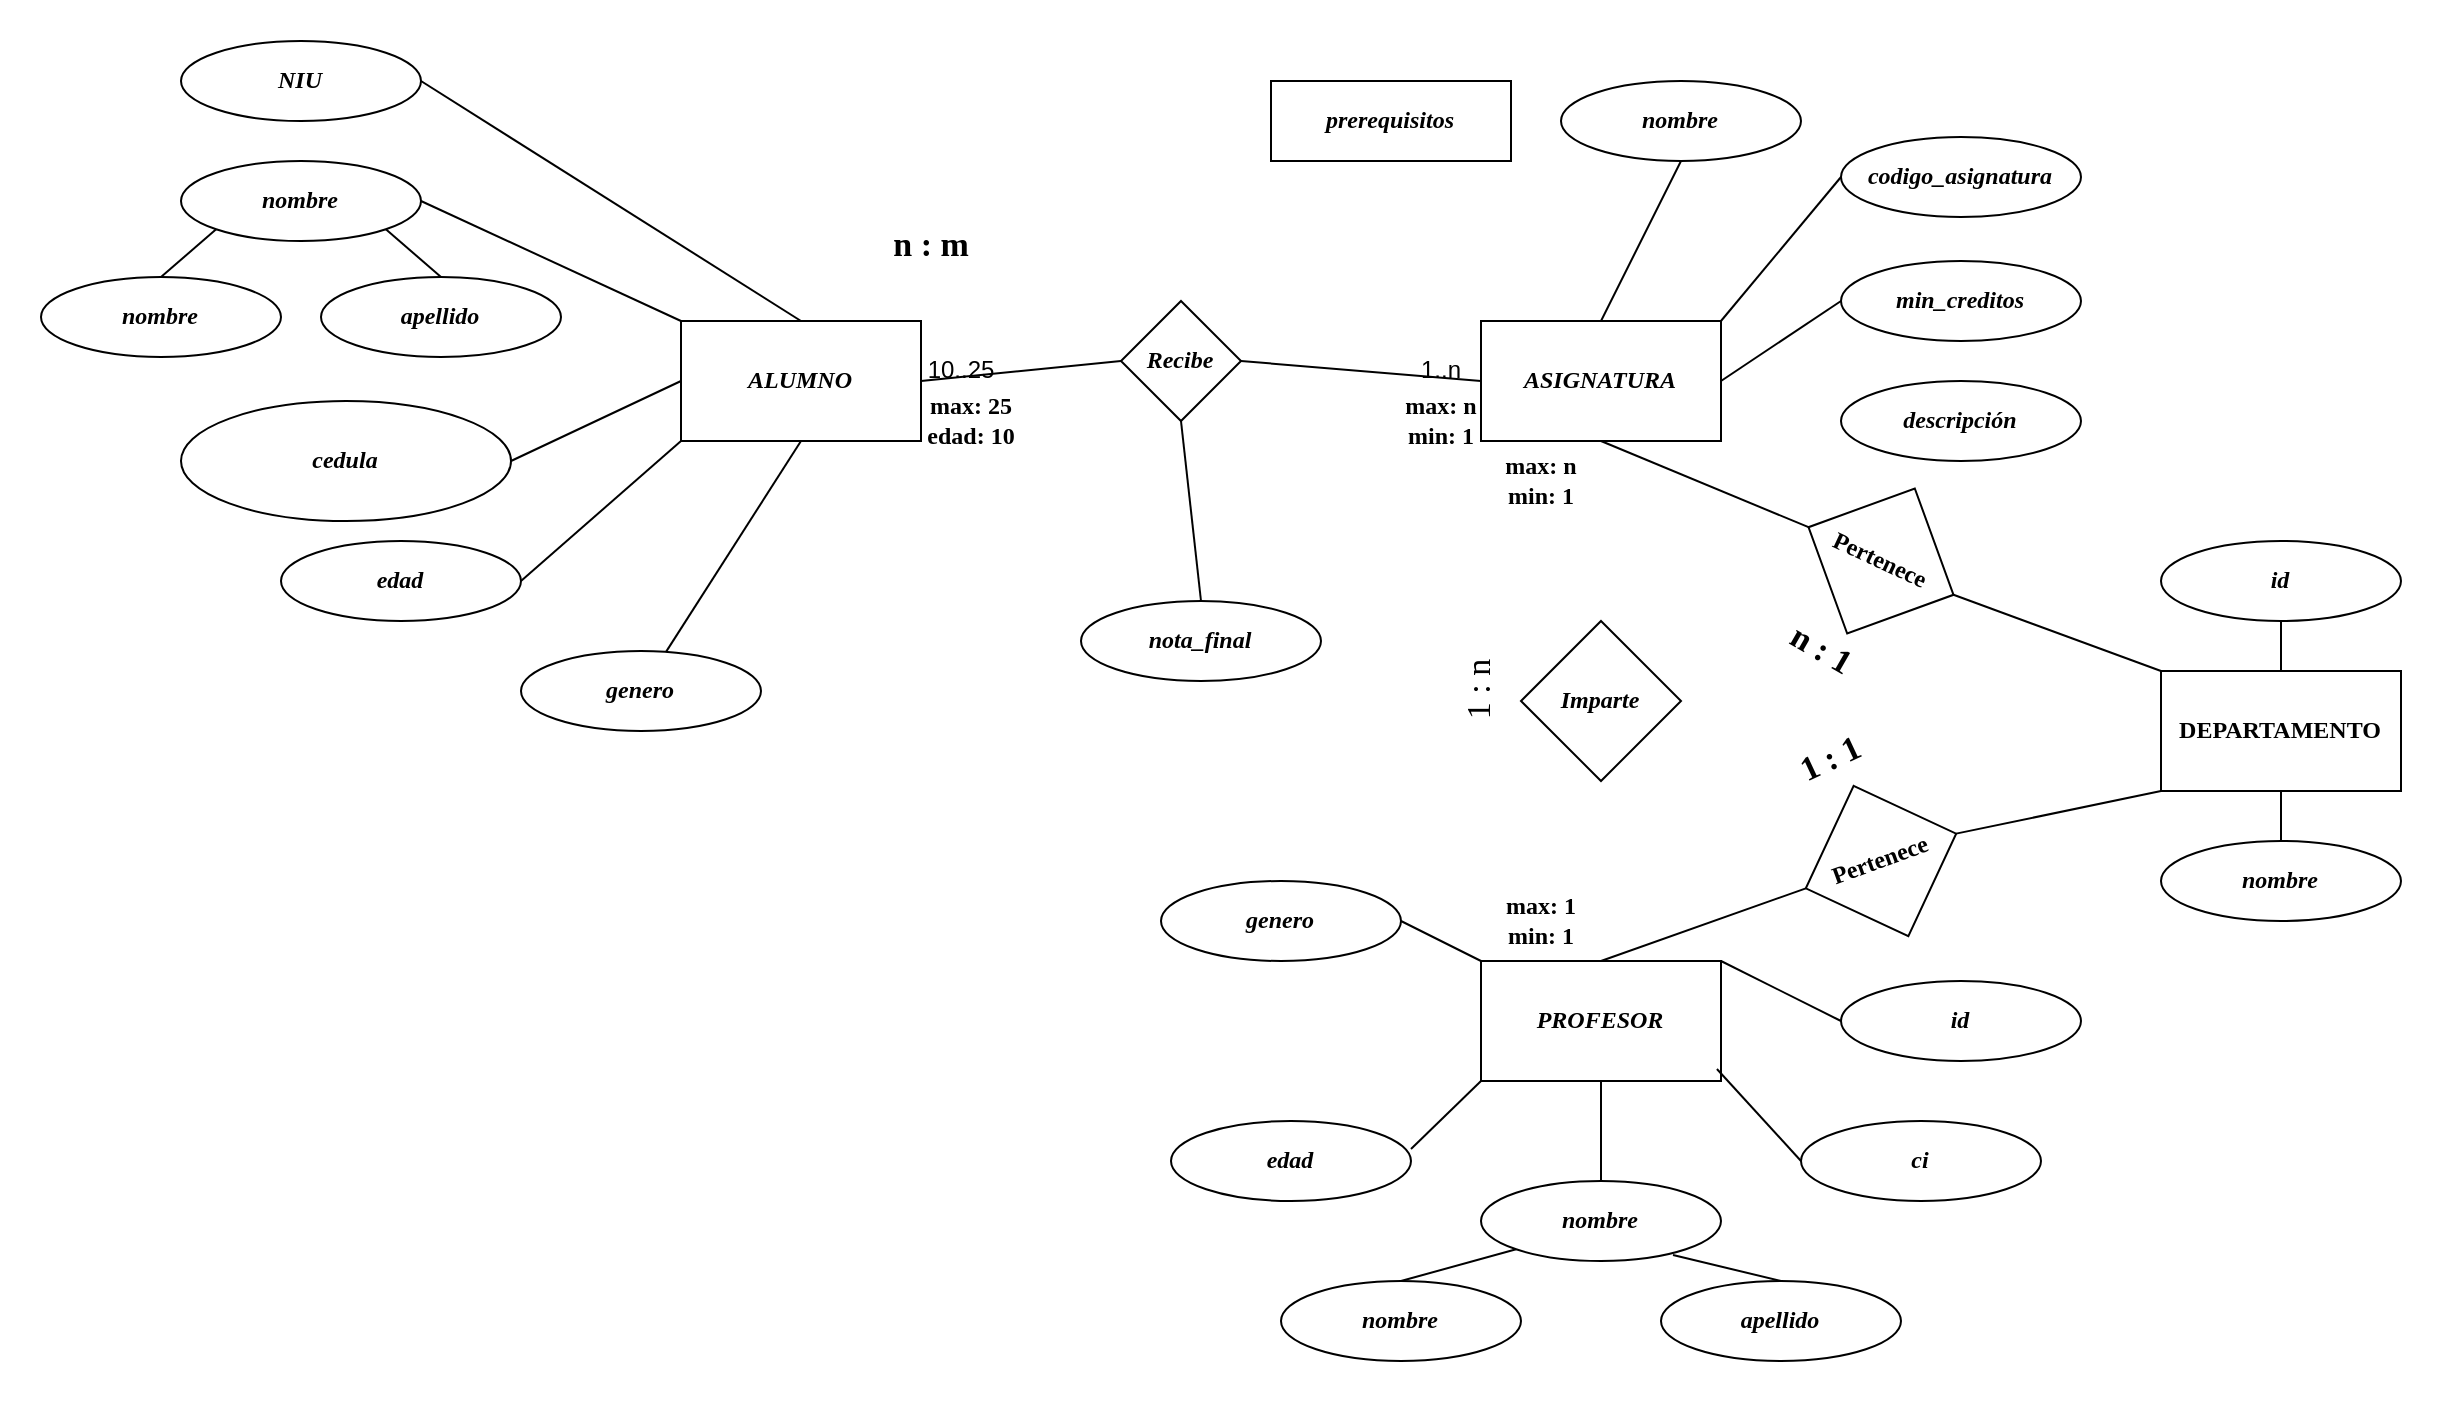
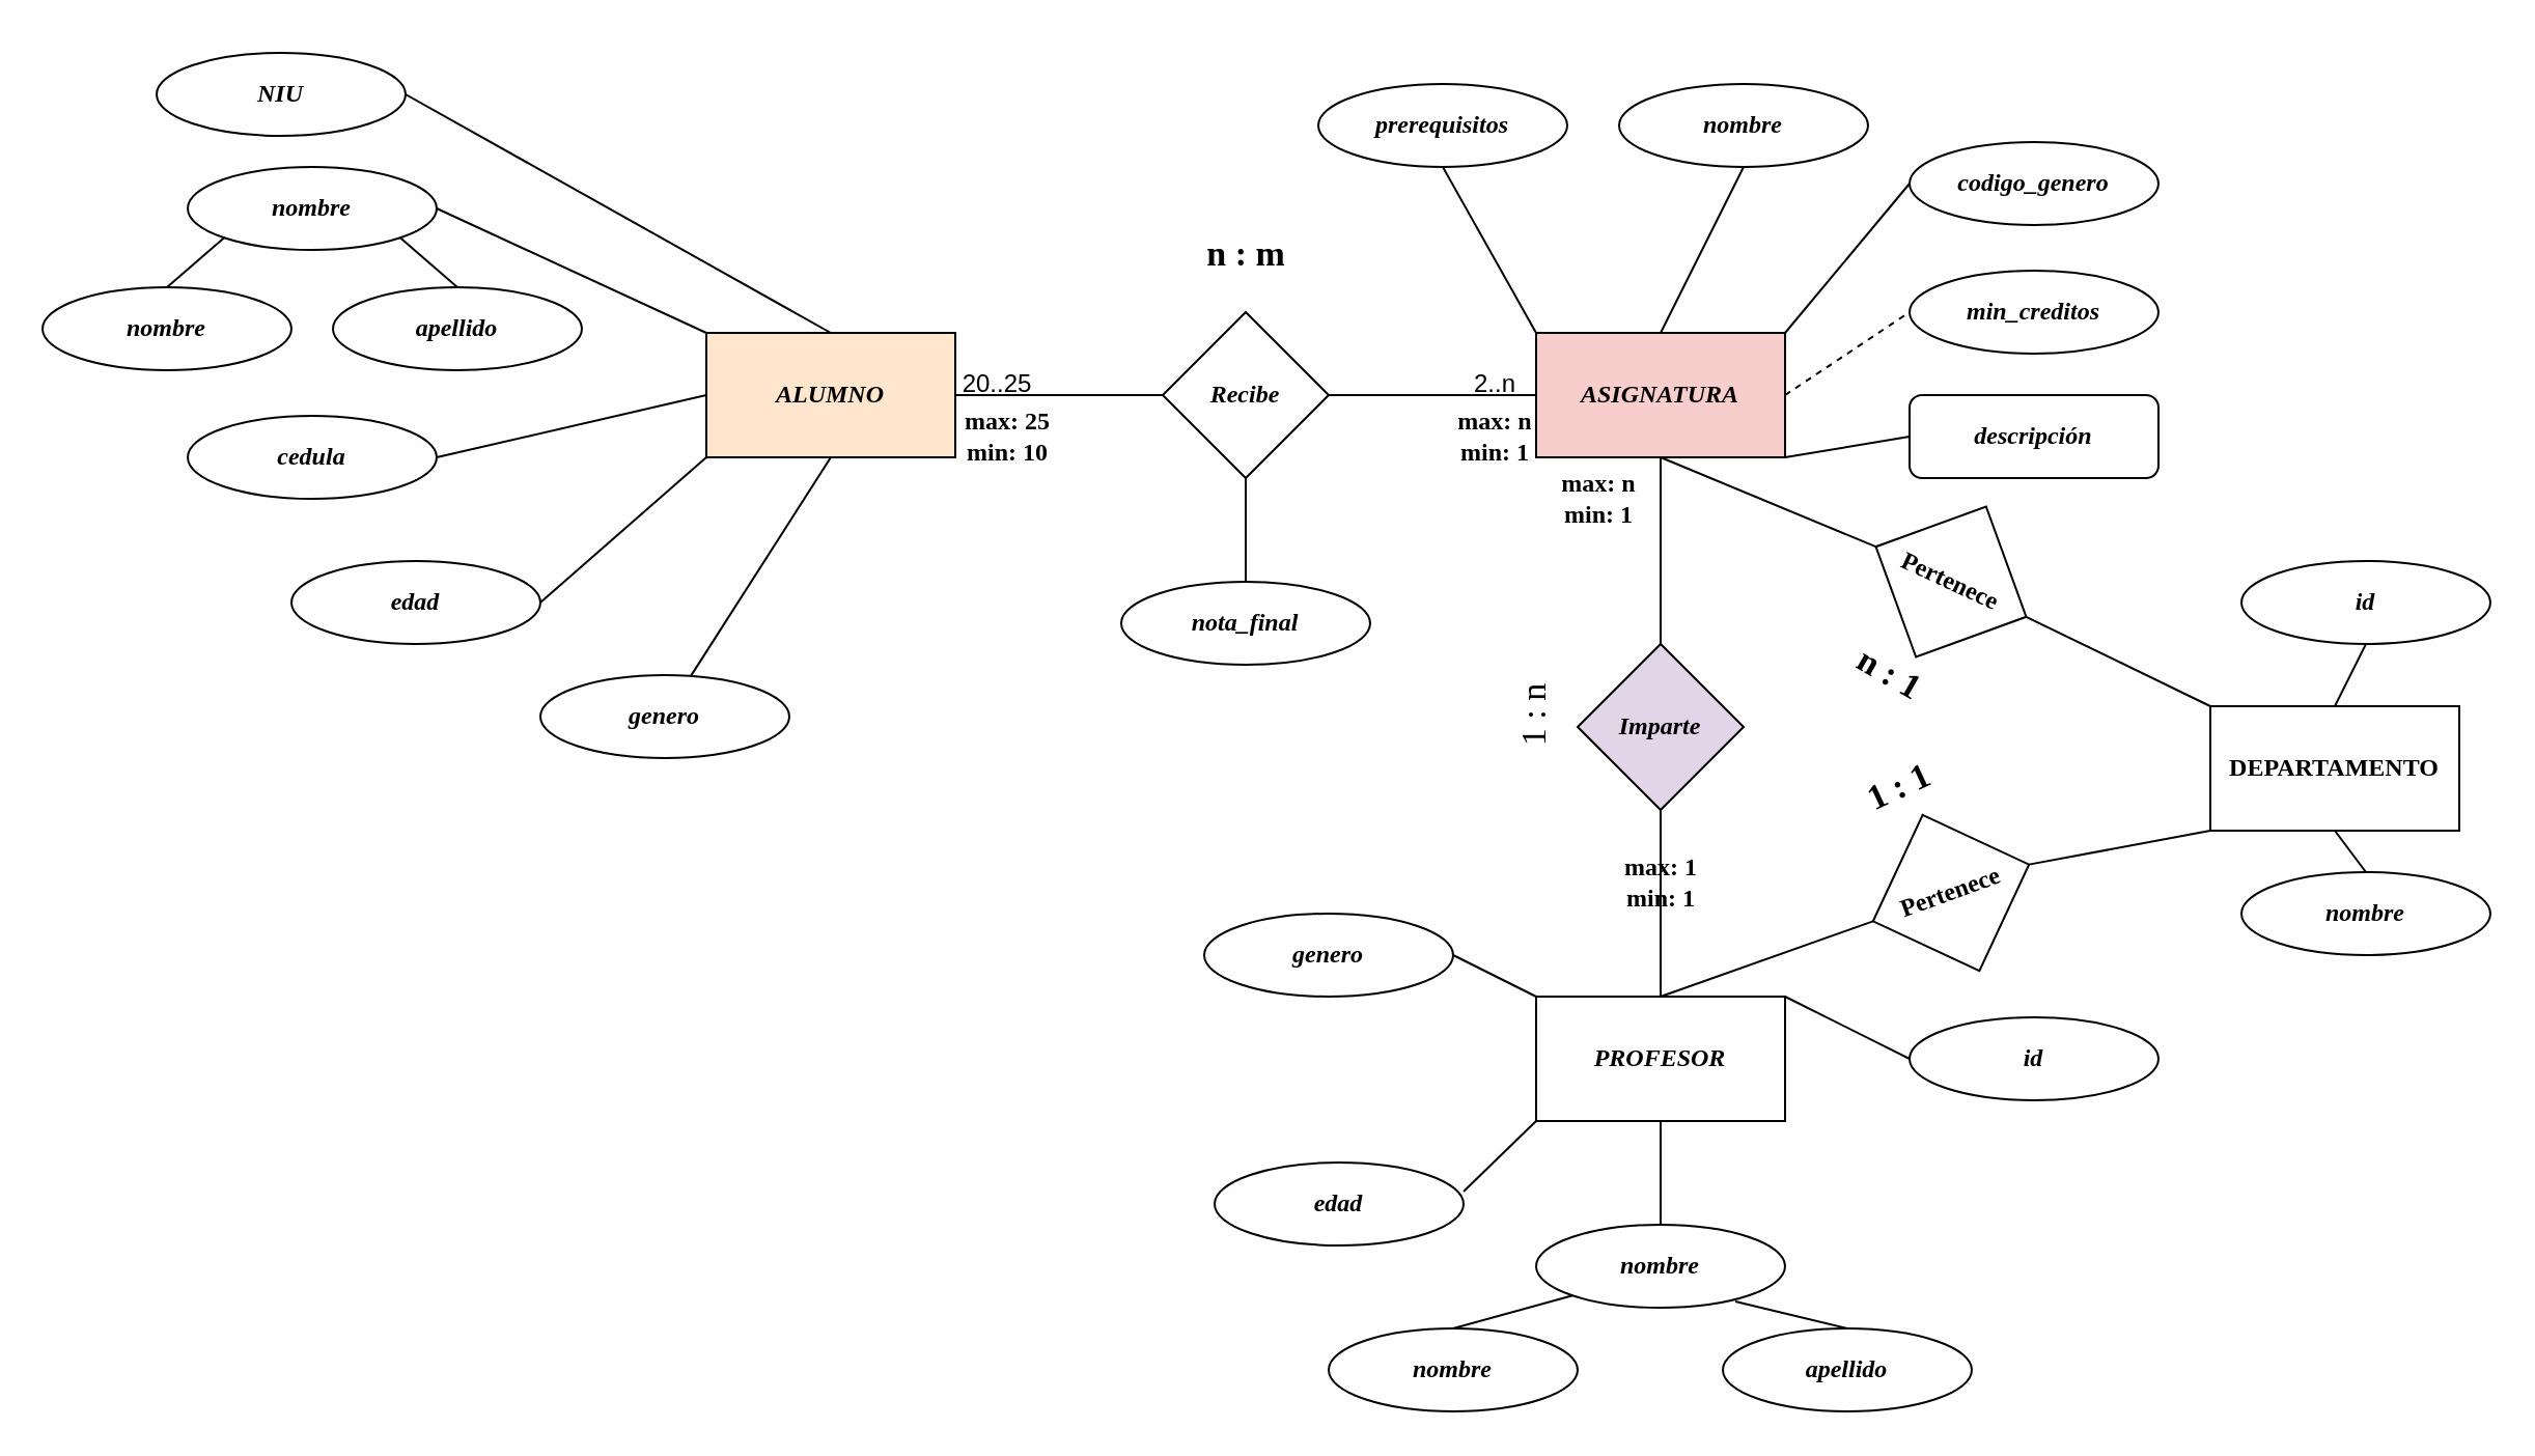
- <mxCell id="14" value="NIU" style="ellipse;whiteSpace=wrap;html=1;fontStyle=3;fontFamily=Comic Sans MS;" parent="1" vertex="1"><mxGeometry x="90" y="20" width="120" height="40" as="geometry" /></mxCell>
+ <mxCell id="14" value="NIU" style="ellipse;whiteSpace=wrap;html=1;fontStyle=3;fontFamily=Comic Sans MS;" parent="1" vertex="1"><mxGeometry x="75" y="25" width="120" height="40" as="geometry" /></mxCell>
- <mxCell id="49" value="prerequisitos" style="whiteSpace=wrap;html=1;fontStyle=3;fontFamily=Comic Sans MS;rounded=0;" vertex="1" parent="1"><mxGeometry x="635" y="40" width="120" height="40" as="geometry" /></mxCell>
+ <mxCell id="49" value="prerequisitos" style="ellipse;whiteSpace=wrap;html=1;fontStyle=3;fontFamily=Comic Sans MS;" vertex="1" parent="1"><mxGeometry x="635" y="40" width="120" height="40" as="geometry" /></mxCell>
- <mxCell id="24" value="codigo_asignatura" style="ellipse;whiteSpace=wrap;html=1;fontStyle=3;fontFamily=Comic Sans MS;" parent="1" vertex="1"><mxGeometry x="920" y="68" width="120" height="40" as="geometry" /></mxCell>
+ <mxCell id="24" value="codigo_genero" style="ellipse;whiteSpace=wrap;html=1;fontStyle=3;fontFamily=Comic Sans MS;" parent="1" vertex="1"><mxGeometry x="920" y="68" width="120" height="40" as="geometry" /></mxCell>
+ <mxCell id="50" value="" style="endArrow=none;html=1;rounded=0;entryX=0.5;entryY=1;entryDx=0;entryDy=0;fontFamily=Comic Sans MS;fontStyle=3;exitX=0;exitY=0;exitDx=0;exitDy=0;" edge="1" parent="1" target="49" source="3"><mxGeometry width="50" height="50" relative="1" as="geometry"><mxPoint x="740" y="150" as="sourcePoint" /><mxPoint x="510" y="150" as="targetPoint" /></mxGeometry></mxCell>
- <mxCell id="39" value="n : m" style="text;html=1;align=center;verticalAlign=middle;resizable=0;points=[];autosize=1;strokeColor=none;fillColor=none;fontFamily=Comic Sans MS;fontStyle=1;fontSize=17;" parent="1" vertex="1"><mxGeometry x="430" y="108" width="70" height="30" as="geometry" /></mxCell>
+ <mxCell id="39" value="n : m" style="text;html=1;align=center;verticalAlign=middle;resizable=0;points=[];autosize=1;strokeColor=none;fillColor=none;fontFamily=Comic Sans MS;fontStyle=1;fontSize=17;" parent="1" vertex="1"><mxGeometry x="565" y="108" width="70" height="30" as="geometry" /></mxCell>
- <mxCell id="52" value="" style="endArrow=none;html=1;rounded=0;entryX=0;entryY=0.5;entryDx=0;entryDy=0;exitX=1;exitY=0.5;exitDx=0;exitDy=0;fontFamily=Comic Sans MS;fontStyle=3" edge="1" parent="1" target="51" source="3"><mxGeometry width="50" height="50" relative="1" as="geometry"><mxPoint x="1000" y="260" as="sourcePoint" /><mxPoint x="840" y="310" as="targetPoint" /></mxGeometry></mxCell>
+ <mxCell id="52" value="" style="endArrow=none;html=1;rounded=0;entryX=0;entryY=0.5;entryDx=0;entryDy=0;exitX=1;exitY=0.5;exitDx=0;exitDy=0;fontFamily=Comic Sans MS;fontStyle=3;dashed=1;" edge="1" parent="1" target="51" source="3"><mxGeometry width="50" height="50" relative="1" as="geometry"><mxPoint x="1000" y="260" as="sourcePoint" /><mxPoint x="840" y="310" as="targetPoint" /></mxGeometry></mxCell>
- <mxCell id="5" value="Recibe" style="rhombus;whiteSpace=wrap;html=1;fontFamily=Comic Sans MS;fontStyle=3" parent="1" vertex="1"><mxGeometry x="560" y="150" width="60" height="60" as="geometry" /></mxCell>
+ <mxCell id="5" value="Recibe" style="rhombus;whiteSpace=wrap;html=1;fontFamily=Comic Sans MS;fontStyle=3" parent="1" vertex="1"><mxGeometry x="560" y="150" width="80" height="80" as="geometry" /></mxCell>
- <mxCell id="42" value="10..25" style="text;html=1;align=center;verticalAlign=middle;resizable=0;points=[];autosize=1;strokeColor=none;fillColor=none;" parent="1" vertex="1"><mxGeometry x="450" y="170" width="60" height="30" as="geometry" /></mxCell>
+ <mxCell id="42" value="20..25" style="text;html=1;align=center;verticalAlign=middle;resizable=0;points=[];autosize=1;strokeColor=none;fillColor=none;" parent="1" vertex="1"><mxGeometry x="450" y="170" width="60" height="30" as="geometry" /></mxCell>
- <mxCell id="43" value="1..n" style="text;html=1;align=center;verticalAlign=middle;resizable=0;points=[];autosize=1;strokeColor=none;fillColor=none;" parent="1" vertex="1"><mxGeometry x="700" y="170" width="40" height="30" as="geometry" /></mxCell>
+ <mxCell id="43" value="2..n" style="text;html=1;align=center;verticalAlign=middle;resizable=0;points=[];autosize=1;strokeColor=none;fillColor=none;" parent="1" vertex="1"><mxGeometry x="700" y="170" width="40" height="30" as="geometry" /></mxCell>
- <mxCell id="2" value="ALUMNO" style="rounded=0;whiteSpace=wrap;html=1;fontStyle=3;fontFamily=Comic Sans MS;" parent="1" vertex="1"><mxGeometry x="340" y="160" width="120" height="60" as="geometry" /></mxCell>
+ <mxCell id="2" value="ALUMNO" style="rounded=0;whiteSpace=wrap;html=1;fontStyle=3;fontFamily=Comic Sans MS;fillColor=#ffe6cc;" parent="1" vertex="1"><mxGeometry x="340" y="160" width="120" height="60" as="geometry" /></mxCell>
- <mxCell id="3" value="ASIGNATURA" style="rounded=0;whiteSpace=wrap;html=1;fontFamily=Comic Sans MS;fontStyle=3" parent="1" vertex="1"><mxGeometry x="740" y="160" width="120" height="60" as="geometry" /></mxCell>
+ <mxCell id="3" value="ASIGNATURA" style="rounded=0;whiteSpace=wrap;html=1;fontFamily=Comic Sans MS;fontStyle=3;fillColor=#f8cecc;" parent="1" vertex="1"><mxGeometry x="740" y="160" width="120" height="60" as="geometry" /></mxCell>
- <mxCell id="40" value="max: 25&lt;br&gt;edad: 10" style="text;html=1;align=center;verticalAlign=middle;resizable=0;points=[];autosize=1;strokeColor=none;fillColor=none;fontStyle=1;fontFamily=Comic Sans MS;" parent="1" vertex="1"><mxGeometry x="450" y="190" width="70" height="40" as="geometry" /></mxCell>
+ <mxCell id="40" value="max: 25&lt;br&gt;min: 10" style="text;html=1;align=center;verticalAlign=middle;resizable=0;points=[];autosize=1;strokeColor=none;fillColor=none;fontStyle=1;fontFamily=Comic Sans MS;" parent="1" vertex="1"><mxGeometry x="450" y="190" width="70" height="40" as="geometry" /></mxCell>
- <mxCell id="53" value="descripción" style="ellipse;whiteSpace=wrap;html=1;fontStyle=3;fontFamily=Comic Sans MS;" vertex="1" parent="1"><mxGeometry x="920" y="190" width="120" height="40" as="geometry" /></mxCell>
+ <mxCell id="53" value="descripción" style="whiteSpace=wrap;html=1;fontStyle=3;fontFamily=Comic Sans MS;rounded=1;" vertex="1" parent="1"><mxGeometry x="920" y="190" width="120" height="40" as="geometry" /></mxCell>
+ <mxCell id="54" value="" style="endArrow=none;html=1;rounded=0;entryX=0;entryY=0.5;entryDx=0;entryDy=0;exitX=1;exitY=1;exitDx=0;exitDy=0;fontFamily=Comic Sans MS;fontStyle=2" edge="1" parent="1" target="53" source="3"><mxGeometry width="50" height="50" relative="1" as="geometry"><mxPoint x="1010" y="313" as="sourcePoint" /><mxPoint x="850" y="363" as="targetPoint" /></mxGeometry></mxCell>
- <mxCell id="15" value="cedula" style="ellipse;whiteSpace=wrap;html=1;fontStyle=3;fontFamily=Comic Sans MS;" parent="1" vertex="1"><mxGeometry x="90" y="200" width="165" height="60" as="geometry" /></mxCell>
+ <mxCell id="15" value="cedula" style="ellipse;whiteSpace=wrap;html=1;fontStyle=3;fontFamily=Comic Sans MS;" parent="1" vertex="1"><mxGeometry x="90" y="200" width="120" height="40" as="geometry" /></mxCell>
+ <mxCell id="9" value="" style="endArrow=none;html=1;rounded=0;entryX=0.5;entryY=1;entryDx=0;entryDy=0;exitX=0.5;exitY=0;exitDx=0;exitDy=0;" parent="1" source="8" target="3" edge="1"><mxGeometry width="50" height="50" relative="1" as="geometry"><mxPoint x="710" y="360" as="sourcePoint" /><mxPoint x="760" y="310" as="targetPoint" /></mxGeometry></mxCell>
- <mxCell id="37" value="nota_final" style="ellipse;whiteSpace=wrap;html=1;fontStyle=3;fontFamily=Comic Sans MS;" parent="1" vertex="1"><mxGeometry x="540" y="300" width="120" height="40" as="geometry" /></mxCell>
+ <mxCell id="37" value="nota_final" style="ellipse;whiteSpace=wrap;html=1;fontStyle=3;fontFamily=Comic Sans MS;" parent="1" vertex="1"><mxGeometry x="540" y="280" width="120" height="40" as="geometry" /></mxCell>
- <mxCell id="8" value="Imparte" style="rhombus;whiteSpace=wrap;html=1;fontFamily=Comic Sans MS;fontStyle=3" parent="1" vertex="1"><mxGeometry x="760" y="310" width="80" height="80" as="geometry" /></mxCell>
+ <mxCell id="8" value="Imparte" style="rhombus;whiteSpace=wrap;html=1;fontFamily=Comic Sans MS;fontStyle=3;fillColor=#e1d5e7;" parent="1" vertex="1"><mxGeometry x="760" y="310" width="80" height="80" as="geometry" /></mxCell>
- <mxCell id="59" value="DEPARTAMENTO" style="rounded=0;whiteSpace=wrap;html=1;fontFamily=Comic Sans MS;fontStyle=1" vertex="1" parent="1"><mxGeometry x="1080" y="335" width="120" height="60" as="geometry" /></mxCell>
+ <mxCell id="59" value="DEPARTAMENTO" style="rounded=0;whiteSpace=wrap;html=1;fontFamily=Comic Sans MS;fontStyle=1" vertex="1" parent="1"><mxGeometry x="1065" y="340" width="120" height="60" as="geometry" /></mxCell>
+ <mxCell id="10" value="" style="endArrow=none;html=1;rounded=0;entryX=0.5;entryY=0;entryDx=0;entryDy=0;exitX=0.5;exitY=1;exitDx=0;exitDy=0;fontFamily=Comic Sans MS;fontStyle=3" parent="1" source="8" target="4" edge="1"><mxGeometry width="50" height="50" relative="1" as="geometry"><mxPoint x="710" y="360" as="sourcePoint" /><mxPoint x="760" y="310" as="targetPoint" /></mxGeometry></mxCell>
- <mxCell id="45" value="max: 1&lt;br&gt;min: 1" style="text;html=1;align=center;verticalAlign=middle;resizable=0;points=[];autosize=1;strokeColor=none;fillColor=none;fontStyle=1;fontFamily=Comic Sans MS;" parent="1" vertex="1"><mxGeometry x="740" y="440" width="60" height="40" as="geometry" /></mxCell>
+ <mxCell id="45" value="max: 1&lt;br&gt;min: 1" style="text;html=1;align=center;verticalAlign=middle;resizable=0;points=[];autosize=1;strokeColor=none;fillColor=none;fontStyle=1;fontFamily=Comic Sans MS;" parent="1" vertex="1"><mxGeometry x="770" y="405" width="60" height="40" as="geometry" /></mxCell>
- <mxCell id="36" value="" style="endArrow=none;html=1;rounded=0;entryX=0;entryY=0.5;entryDx=0;entryDy=0;exitX=0.983;exitY=0.9;exitDx=0;exitDy=0;fontFamily=Comic Sans MS;fontStyle=3;exitPerimeter=0;" parent="1" source="4" target="29" edge="1"><mxGeometry width="50" height="50" relative="1" as="geometry"><mxPoint x="590" y="560" as="sourcePoint" /><mxPoint x="640" y="510" as="targetPoint" /></mxGeometry></mxCell>
- <mxCell id="29" value="ci" style="ellipse;whiteSpace=wrap;html=1;fontStyle=3;fontFamily=Comic Sans MS;" parent="1" vertex="1"><mxGeometry x="900" y="560" width="120" height="40" as="geometry" /></mxCell>
